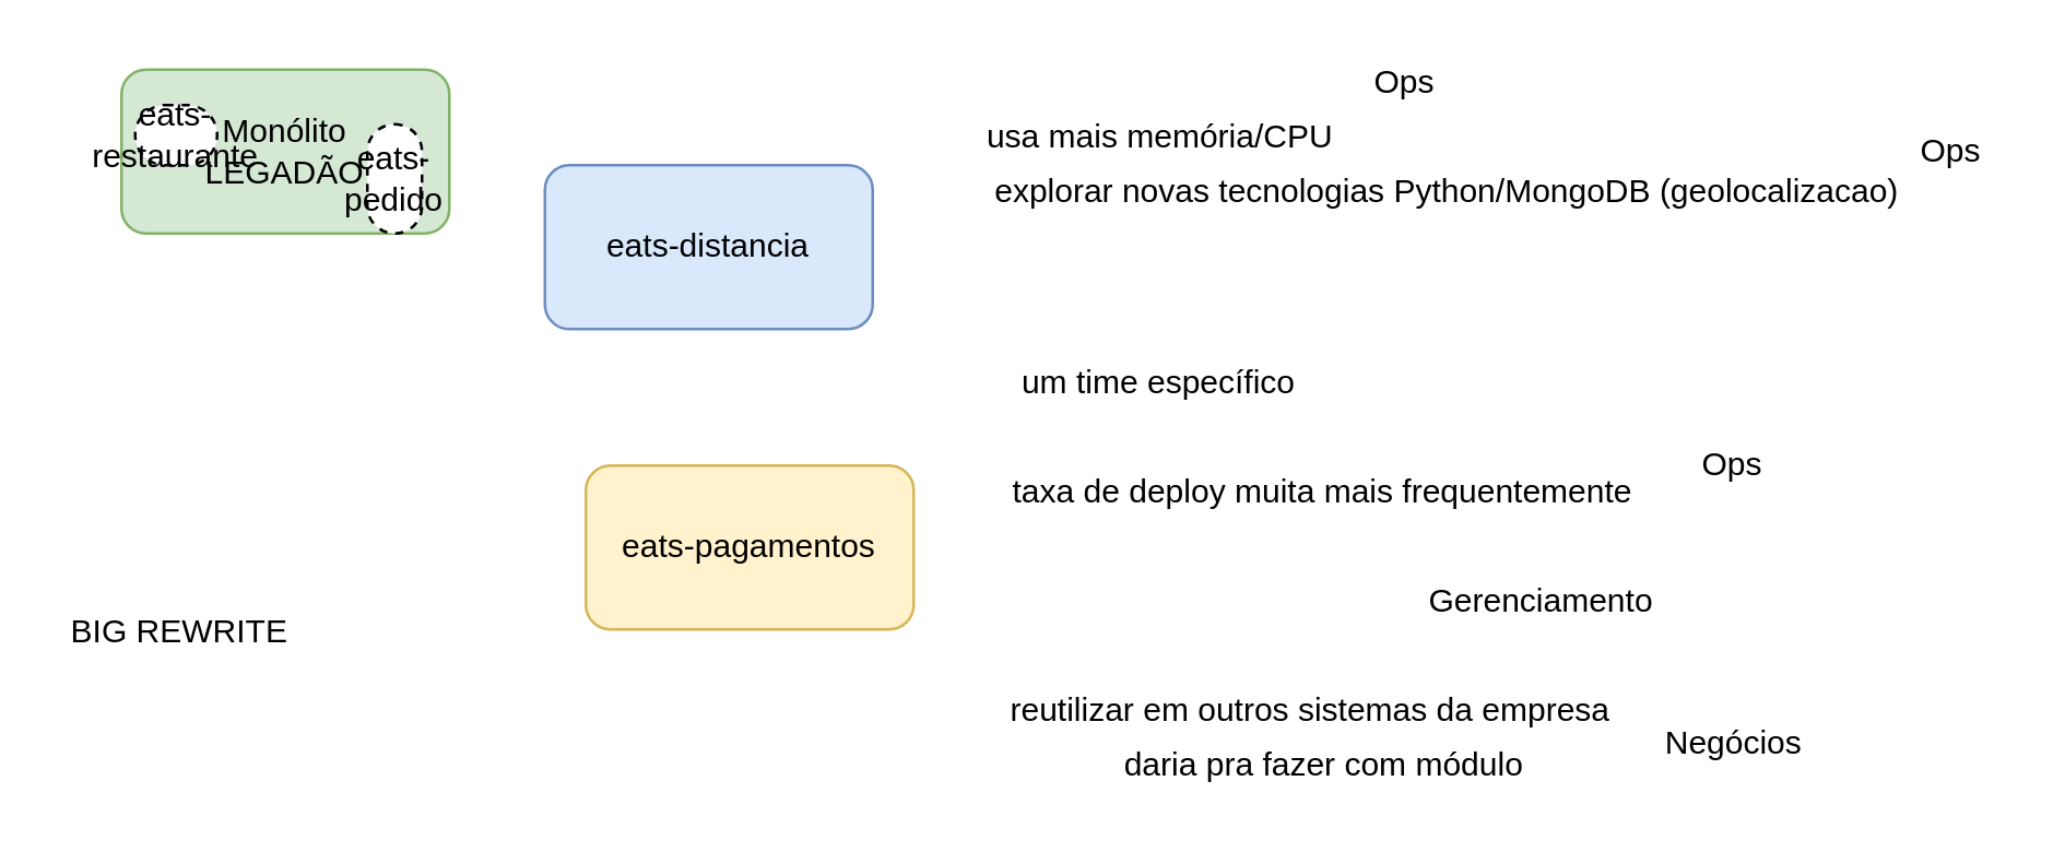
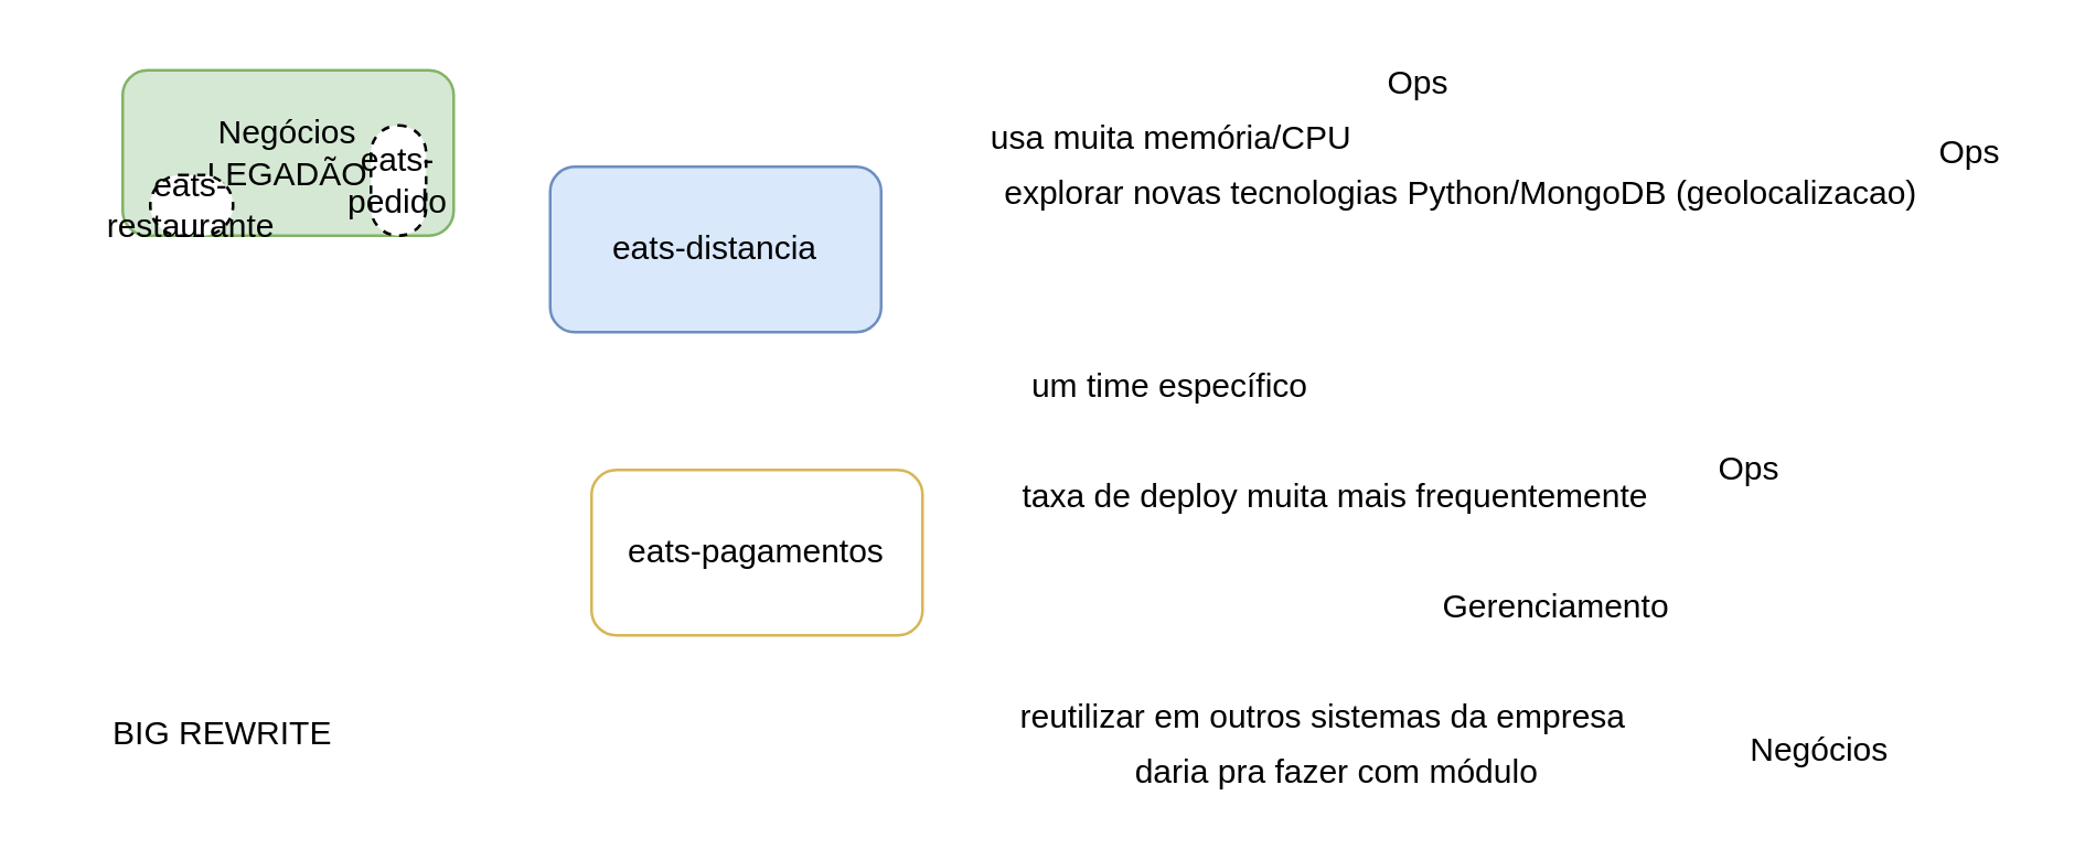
- <mxCell id="16" value="eats-restaurante" style="rounded=1;whiteSpace=wrap;html=1;dashed=1;arcSize=50;" vertex="1" parent="1"><mxGeometry x="49" y="38" width="30" height="22" as="geometry" /></mxCell>
+ <mxCell id="16" value="eats-restaurante" style="rounded=1;whiteSpace=wrap;html=1;dashed=1;arcSize=50;" vertex="1" parent="1"><mxGeometry x="54" y="63" width="30" height="22" as="geometry" /></mxCell>
- <mxCell id="3" value="usa mais memória/CPU" style="text;html=1;align=center;verticalAlign=middle;resizable=0;points=[];autosize=1;" vertex="1" parent="1"><mxGeometry x="349" y="40" width="150" height="20" as="geometry" /></mxCell>
+ <mxCell id="3" value="usa muita memória/CPU" style="text;html=1;align=center;verticalAlign=middle;resizable=0;points=[];autosize=1;" vertex="1" parent="1"><mxGeometry x="349" y="40" width="150" height="20" as="geometry" /></mxCell>
- <mxCell id="15" value="Monólito&lt;br&gt;LEGADÃO&lt;br&gt;" style="rounded=1;whiteSpace=wrap;html=1;fillColor=#d5e8d4;strokeColor=#82b366;" vertex="1" parent="1"><mxGeometry x="44" y="25" width="120" height="60" as="geometry" /></mxCell>
+ <mxCell id="15" value="Negócios&lt;br&gt;LEGADÃO&lt;br&gt;" style="rounded=1;whiteSpace=wrap;html=1;fillColor=#d5e8d4;strokeColor=#82b366;" vertex="1" parent="1"><mxGeometry x="44" y="25" width="120" height="60" as="geometry" /></mxCell>
- <mxCell id="5" value="eats-pagamentos" style="rounded=1;whiteSpace=wrap;html=1;fillColor=#fff2cc;strokeColor=#d6b656;" vertex="1" parent="1"><mxGeometry x="214" y="170" width="120" height="60" as="geometry" /></mxCell>
+ <mxCell id="5" value="eats-pagamentos" style="rounded=1;whiteSpace=wrap;html=1;fillColor=#ffffff;strokeColor=#d6b656;" vertex="1" parent="1"><mxGeometry x="214" y="170" width="120" height="60" as="geometry" /></mxCell>
- <mxCell id="18" value="BIG REWRITE" style="text;html=1;align=center;verticalAlign=middle;resizable=0;points=[];autosize=1;" vertex="1" parent="1"><mxGeometry x="20" y="221" width="90" height="20" as="geometry" /></mxCell>
+ <mxCell id="18" value="BIG REWRITE" style="text;html=1;align=center;verticalAlign=middle;resizable=0;points=[];autosize=1;" vertex="1" parent="1"><mxGeometry x="35" y="256" width="90" height="20" as="geometry" /></mxCell>
- <mxCell id="14" value="Negócios" style="text;html=1;align=center;verticalAlign=middle;resizable=0;points=[];autosize=1;" vertex="1" parent="1"><mxGeometry x="599" y="262" width="70" height="20" as="geometry" /></mxCell>
+ <mxCell id="14" value="Negócios" style="text;html=1;align=center;verticalAlign=middle;resizable=0;points=[];autosize=1;" vertex="1" parent="1"><mxGeometry x="624" y="262" width="70" height="20" as="geometry" /></mxCell>
